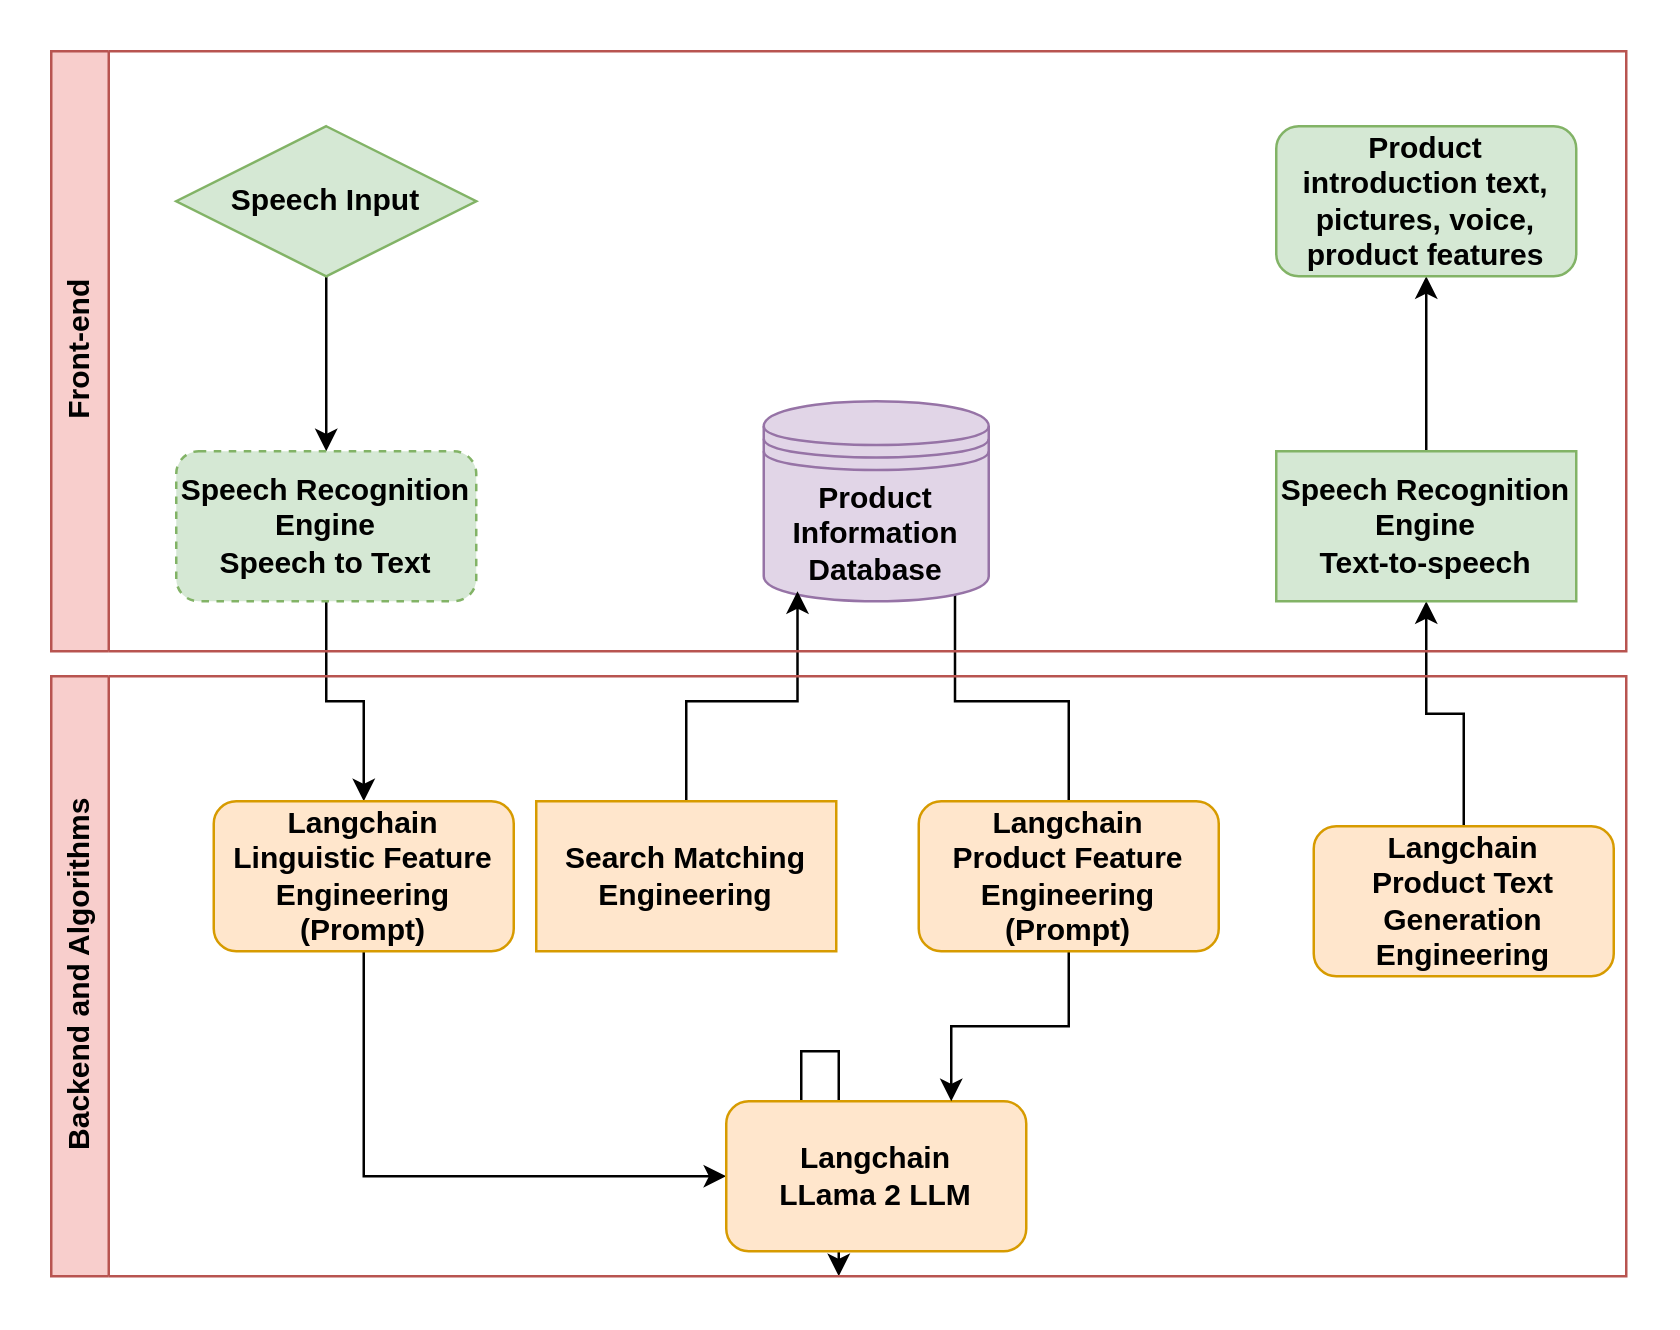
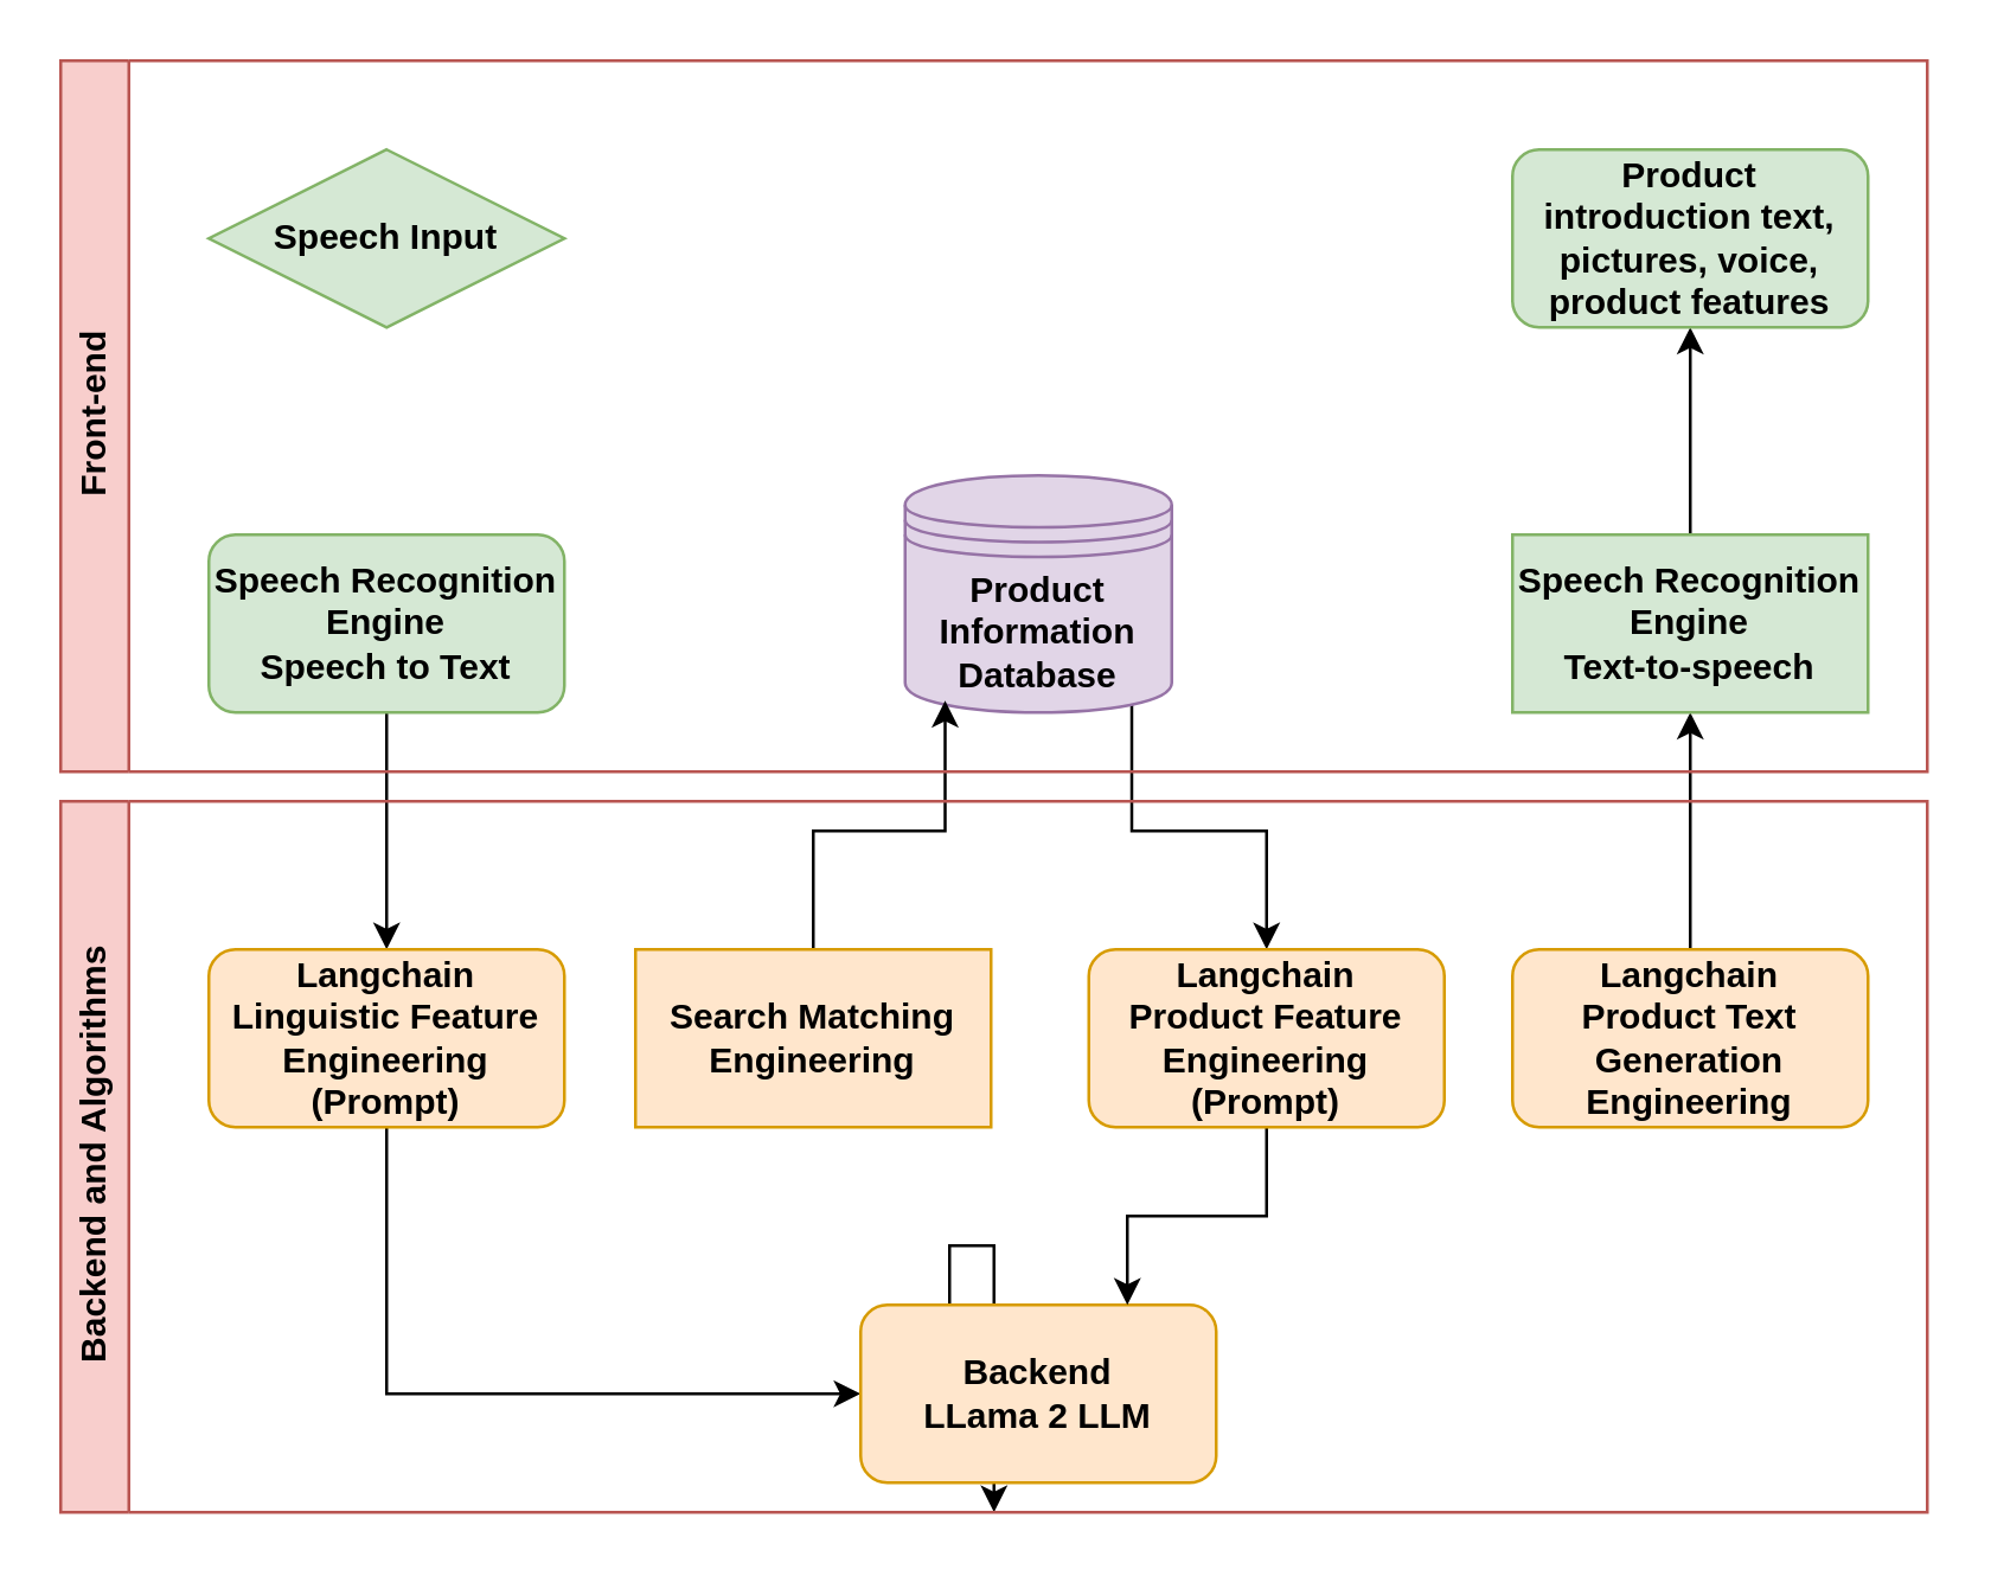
- <mxCell id="2" value="" style="edgeStyle=orthogonalEdgeStyle;rounded=0;orthogonalLoop=1;jettySize=auto;html=1;" parent="1" source="3" target="5" edge="1"><mxGeometry relative="1" as="geometry" /></mxCell>
- <mxCell id="5" value="&lt;div&gt;&lt;b&gt;Speech Recognition Engine&lt;/b&gt;&lt;/div&gt;&lt;div&gt;&lt;b&gt;Speech to Text&lt;/b&gt;&lt;/div&gt;" style="rounded=1;whiteSpace=wrap;html=1;fillColor=#d5e8d4;strokeColor=#82b366;dashed=1;" parent="1" vertex="1"><mxGeometry x="70" y="180" width="120" height="60" as="geometry" /></mxCell>
+ <mxCell id="5" value="&lt;div&gt;&lt;b&gt;Speech Recognition Engine&lt;/b&gt;&lt;/div&gt;&lt;div&gt;&lt;b&gt;Speech to Text&lt;/b&gt;&lt;/div&gt;" style="rounded=1;whiteSpace=wrap;html=1;fillColor=#d5e8d4;strokeColor=#82b366;" parent="1" vertex="1"><mxGeometry x="70" y="180" width="120" height="60" as="geometry" /></mxCell>
- <mxCell id="8" style="edgeStyle=orthogonalEdgeStyle;rounded=0;orthogonalLoop=1;jettySize=auto;html=1;exitX=0.85;exitY=0.95;exitDx=0;exitDy=0;exitPerimeter=0;endArrow=none;" parent="1" source="9" target="20" edge="1"><mxGeometry relative="1" as="geometry" /></mxCell>
+ <mxCell id="8" style="edgeStyle=orthogonalEdgeStyle;rounded=0;orthogonalLoop=1;jettySize=auto;html=1;exitX=0.85;exitY=0.95;exitDx=0;exitDy=0;exitPerimeter=0;" parent="1" source="9" target="20" edge="1"><mxGeometry relative="1" as="geometry" /></mxCell>
- <mxCell id="7" value="&lt;b&gt;Langchain&lt;br&gt;Linguistic Feature Engineering&lt;br&gt;(Prompt)&lt;/b&gt;" style="whiteSpace=wrap;html=1;rounded=1;fillColor=#ffe6cc;strokeColor=#d79b00;" parent="1" vertex="1"><mxGeometry x="85" y="320" width="120" height="60" as="geometry" /></mxCell>
+ <mxCell id="7" value="&lt;b&gt;Langchain&lt;br&gt;Linguistic Feature Engineering&lt;br&gt;(Prompt)&lt;/b&gt;" style="whiteSpace=wrap;html=1;rounded=1;fillColor=#ffe6cc;strokeColor=#d79b00;" parent="1" vertex="1"><mxGeometry x="70" y="320" width="120" height="60" as="geometry" /></mxCell>
- <mxCell id="13" value="&lt;b&gt;Langchain&lt;br&gt;Product Text Generation Engineering&lt;/b&gt;" style="whiteSpace=wrap;html=1;rounded=1;fillColor=#ffe6cc;strokeColor=#d79b00;" parent="1" vertex="1"><mxGeometry x="525" y="330" width="120" height="60" as="geometry" /></mxCell>
+ <mxCell id="13" value="&lt;b&gt;Langchain&lt;br&gt;Product Text Generation Engineering&lt;/b&gt;" style="whiteSpace=wrap;html=1;rounded=1;fillColor=#ffe6cc;strokeColor=#d79b00;" parent="1" vertex="1"><mxGeometry x="510" y="320" width="120" height="60" as="geometry" /></mxCell>
- <mxCell id="11" value="&lt;b&gt;Langchain &lt;br&gt;LLama 2&amp;nbsp;LLM&lt;/b&gt;" style="whiteSpace=wrap;html=1;rounded=1;fillColor=#ffe6cc;strokeColor=#d79b00;" parent="1" vertex="1"><mxGeometry x="290" y="440" width="120" height="60" as="geometry" /></mxCell>
+ <mxCell id="11" value="&lt;b&gt;Backend &lt;br&gt;LLama 2&amp;nbsp;LLM&lt;/b&gt;" style="whiteSpace=wrap;html=1;rounded=1;fillColor=#ffe6cc;strokeColor=#d79b00;" parent="1" vertex="1"><mxGeometry x="290" y="440" width="120" height="60" as="geometry" /></mxCell>
